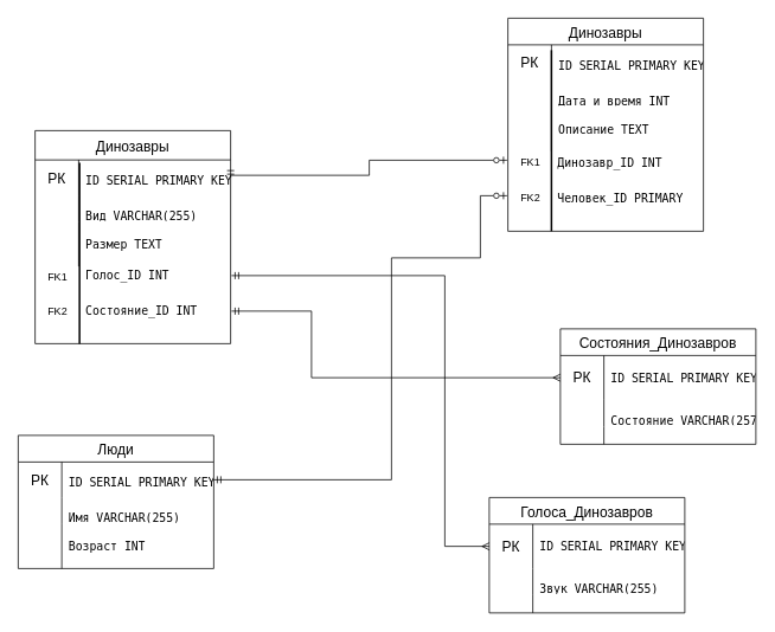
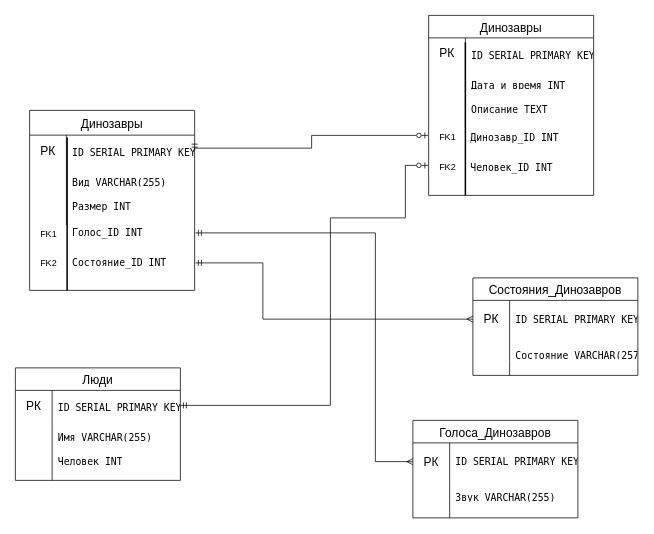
- <mxCell id="65" value="&lt;pre style=&quot;color: rgb(169, 183, 198); font-family: &amp;quot;JetBrains Mono&amp;quot;, monospace; font-size: 9.8pt;&quot;&gt;&lt;font color=&quot;#000000&quot;&gt;Человек_ID PRIMARY&lt;/font&gt;&lt;/pre&gt;" style="shape=partialRectangle;html=1;whiteSpace=wrap;connectable=0;fillColor=none;top=0;left=0;bottom=0;right=0;align=left;spacingLeft=6;overflow=hidden;strokeColor=inherit;fontSize=16;" vertex="1" parent="52"><mxGeometry x="49" y="180.004" width="171" height="46.154" as="geometry"><mxRectangle width="171" height="50" as="alternateBounds" /></mxGeometry></mxCell>
+ <mxCell id="65" value="&lt;pre style=&quot;color: rgb(169, 183, 198); font-family: &amp;quot;JetBrains Mono&amp;quot;, monospace; font-size: 9.8pt;&quot;&gt;&lt;font color=&quot;#000000&quot;&gt;Человек_ID INT&lt;/font&gt;&lt;/pre&gt;" style="shape=partialRectangle;html=1;whiteSpace=wrap;connectable=0;fillColor=none;top=0;left=0;bottom=0;right=0;align=left;spacingLeft=6;overflow=hidden;strokeColor=inherit;fontSize=16;" vertex="1" parent="52"><mxGeometry x="49" y="180.004" width="171" height="46.154" as="geometry"><mxRectangle width="171" height="50" as="alternateBounds" /></mxGeometry></mxCell>
- <mxCell id="46" value="&lt;pre style=&quot;color: rgb(169, 183, 198); font-family: &amp;quot;JetBrains Mono&amp;quot;, monospace; font-size: 9.8pt;&quot;&gt;&lt;font color=&quot;#000000&quot;&gt;Размер TEXT&lt;/font&gt;&lt;/pre&gt;" style="shape=partialRectangle;html=1;whiteSpace=wrap;connectable=0;fillColor=none;top=0;left=0;bottom=0;right=0;align=left;spacingLeft=6;overflow=hidden;strokeColor=inherit;fontSize=16;" vertex="1" parent="44"><mxGeometry x="49" width="171" height="50" as="geometry"><mxRectangle width="171" height="50" as="alternateBounds" /></mxGeometry></mxCell>
+ <mxCell id="46" value="&lt;pre style=&quot;color: rgb(169, 183, 198); font-family: &amp;quot;JetBrains Mono&amp;quot;, monospace; font-size: 9.8pt;&quot;&gt;&lt;font color=&quot;#000000&quot;&gt;Размер INT&lt;/font&gt;&lt;/pre&gt;" style="shape=partialRectangle;html=1;whiteSpace=wrap;connectable=0;fillColor=none;top=0;left=0;bottom=0;right=0;align=left;spacingLeft=6;overflow=hidden;strokeColor=inherit;fontSize=16;" vertex="1" parent="44"><mxGeometry x="49" width="171" height="50" as="geometry"><mxRectangle width="171" height="50" as="alternateBounds" /></mxGeometry></mxCell>
- <mxCell id="35" value="&lt;pre style=&quot;color: rgb(169, 183, 198); font-family: &amp;quot;JetBrains Mono&amp;quot;, monospace; font-size: 9.8pt;&quot;&gt;&lt;font color=&quot;#000000&quot;&gt;Возраст INT&lt;/font&gt;&lt;/pre&gt;" style="shape=partialRectangle;html=1;whiteSpace=wrap;connectable=0;fillColor=none;top=0;left=0;bottom=0;right=0;align=left;spacingLeft=6;overflow=hidden;strokeColor=inherit;fontSize=16;" vertex="1" parent="33"><mxGeometry x="49" width="171" height="50" as="geometry"><mxRectangle width="171" height="50" as="alternateBounds" /></mxGeometry></mxCell>
+ <mxCell id="35" value="&lt;pre style=&quot;color: rgb(169, 183, 198); font-family: &amp;quot;JetBrains Mono&amp;quot;, monospace; font-size: 9.8pt;&quot;&gt;&lt;font color=&quot;#000000&quot;&gt;Человек INT&lt;/font&gt;&lt;/pre&gt;" style="shape=partialRectangle;html=1;whiteSpace=wrap;connectable=0;fillColor=none;top=0;left=0;bottom=0;right=0;align=left;spacingLeft=6;overflow=hidden;strokeColor=inherit;fontSize=16;" vertex="1" parent="33"><mxGeometry x="49" width="171" height="50" as="geometry"><mxRectangle width="171" height="50" as="alternateBounds" /></mxGeometry></mxCell>
